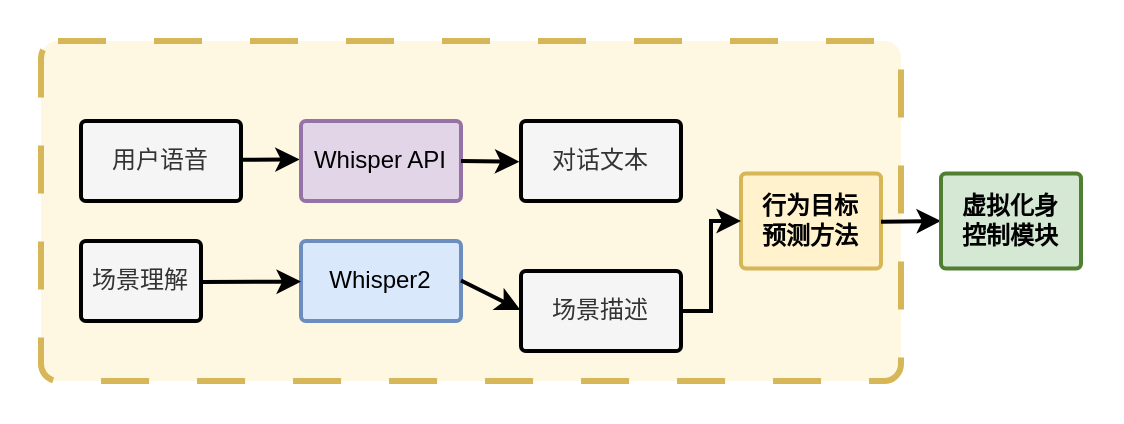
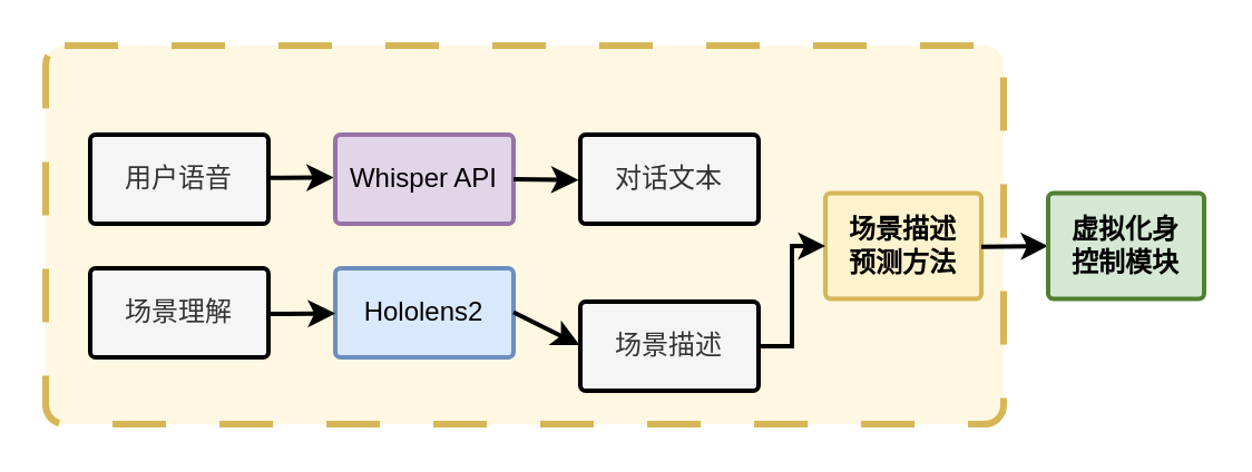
- <mxCell id="5" value="&lt;font style=&quot;color: rgb(0, 0, 0);&quot; face=&quot;Times New Roman&quot;&gt;&lt;span style=&quot;text-wrap-mode: nowrap;&quot;&gt;&lt;b style=&quot;&quot;&gt;行为目标&lt;/b&gt;&lt;/span&gt;&lt;/font&gt;&lt;div&gt;&lt;font style=&quot;color: rgb(0, 0, 0);&quot; face=&quot;Times New Roman&quot;&gt;&lt;span style=&quot;text-wrap-mode: nowrap;&quot;&gt;&lt;b style=&quot;&quot;&gt;预测方法&lt;/b&gt;&lt;/span&gt;&lt;/font&gt;&lt;/div&gt;" style="rounded=1;arcSize=5;whiteSpace=wrap;html=1;fillColor=#fff2cc;strokeColor=#d6b656;strokeWidth=2;" parent="1" vertex="1"><mxGeometry x="370" y="86.25" width="70" height="47.5" as="geometry" /></mxCell>
+ <mxCell id="5" value="&lt;font style=&quot;color: rgb(0, 0, 0);&quot; face=&quot;Times New Roman&quot;&gt;&lt;span style=&quot;text-wrap-mode: nowrap;&quot;&gt;&lt;b style=&quot;&quot;&gt;场景描述&lt;/b&gt;&lt;/span&gt;&lt;/font&gt;&lt;div&gt;&lt;font style=&quot;color: rgb(0, 0, 0);&quot; face=&quot;Times New Roman&quot;&gt;&lt;span style=&quot;text-wrap-mode: nowrap;&quot;&gt;&lt;b style=&quot;&quot;&gt;预测方法&lt;/b&gt;&lt;/span&gt;&lt;/font&gt;&lt;/div&gt;" style="rounded=1;arcSize=5;whiteSpace=wrap;html=1;fillColor=#fff2cc;strokeColor=#d6b656;strokeWidth=2;" parent="1" vertex="1"><mxGeometry x="370" y="86.25" width="70" height="47.5" as="geometry" /></mxCell>
- <mxCell id="13" value="&lt;div style=&quot;&quot;&gt;&lt;div style=&quot;text-align: left;&quot;&gt;场景理解&lt;/div&gt;&lt;/div&gt;" style="rounded=1;arcSize=6;whiteSpace=wrap;html=1;fillColor=#f5f5f5;fontColor=#333333;strokeColor=light-dark(#000000, #959595);strokeWidth=2;" vertex="1" parent="1"><mxGeometry x="40" y="120" width="60" height="40" as="geometry" /></mxCell>
+ <mxCell id="13" value="&lt;div style=&quot;&quot;&gt;&lt;div style=&quot;text-align: left;&quot;&gt;场景理解&lt;/div&gt;&lt;/div&gt;" style="rounded=1;arcSize=6;whiteSpace=wrap;html=1;fillColor=#f5f5f5;fontColor=#333333;strokeColor=light-dark(#000000, #959595);strokeWidth=2;" vertex="1" parent="1"><mxGeometry x="40" y="120" width="80" height="40" as="geometry" /></mxCell>
- <mxCell id="10" value="&lt;div style=&quot;&quot;&gt;&lt;div style=&quot;text-align: left;&quot;&gt;Whisper2&lt;/div&gt;&lt;/div&gt;" style="rounded=1;arcSize=6;whiteSpace=wrap;html=1;fillColor=#dae8fc;strokeColor=#6c8ebf;strokeWidth=2;" vertex="1" parent="1"><mxGeometry x="150" y="120" width="80" height="40" as="geometry" /></mxCell>
+ <mxCell id="10" value="&lt;div style=&quot;&quot;&gt;&lt;div style=&quot;text-align: left;&quot;&gt;Hololens2&lt;/div&gt;&lt;/div&gt;" style="rounded=1;arcSize=6;whiteSpace=wrap;html=1;fillColor=#dae8fc;strokeColor=#6c8ebf;strokeWidth=2;" vertex="1" parent="1"><mxGeometry x="150" y="120" width="80" height="40" as="geometry" /></mxCell>
